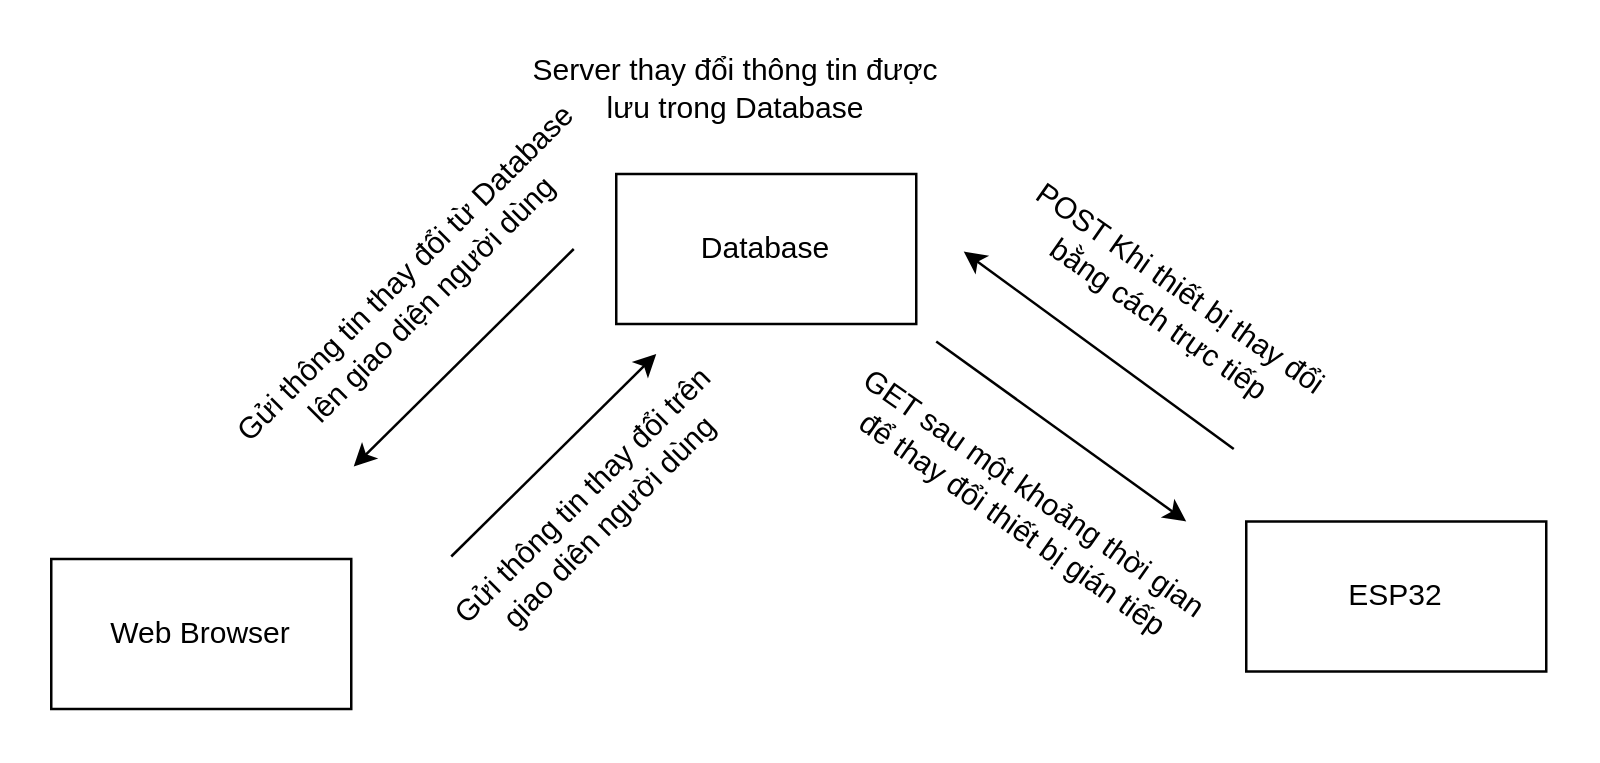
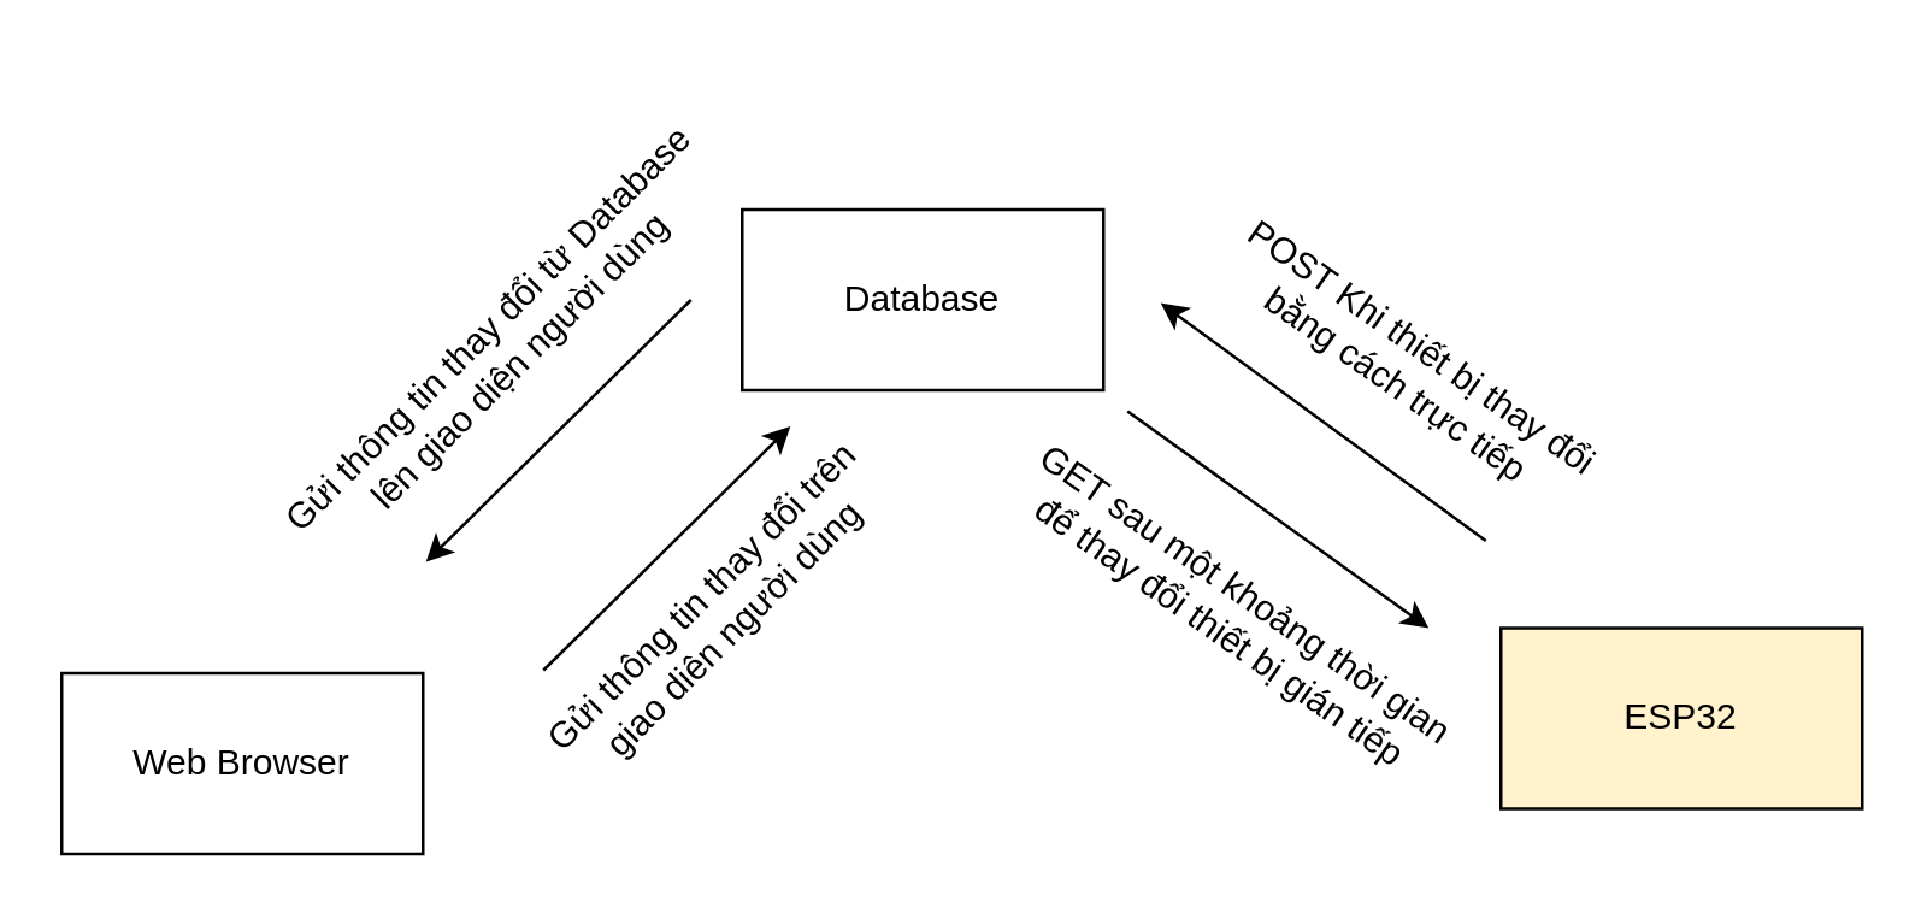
- <mxCell id="7" value="Server thay đổi thông tin được lưu trong Database" style="text;html=1;strokeColor=none;fillColor=none;align=center;verticalAlign=middle;whiteSpace=wrap;rounded=0;" vertex="1" parent="1"><mxGeometry x="212" y="20" width="164" height="30" as="geometry" /></mxCell>
- <mxCell id="4" value="ESP32" style="rounded=0;whiteSpace=wrap;html=1;" vertex="1" parent="1"><mxGeometry x="498" y="208" width="120" height="60" as="geometry" /></mxCell>
+ <mxCell id="4" value="ESP32" style="rounded=0;whiteSpace=wrap;html=1;fillColor=#fff2cc;" vertex="1" parent="1"><mxGeometry x="498" y="208" width="120" height="60" as="geometry" /></mxCell>
